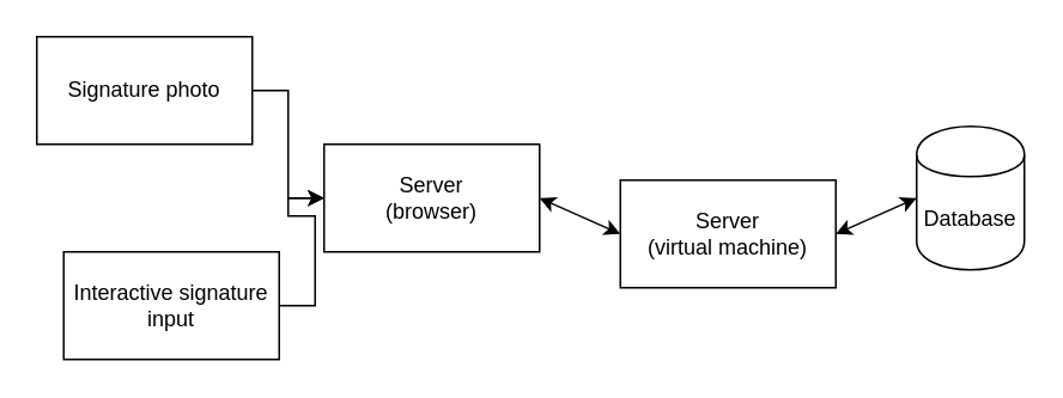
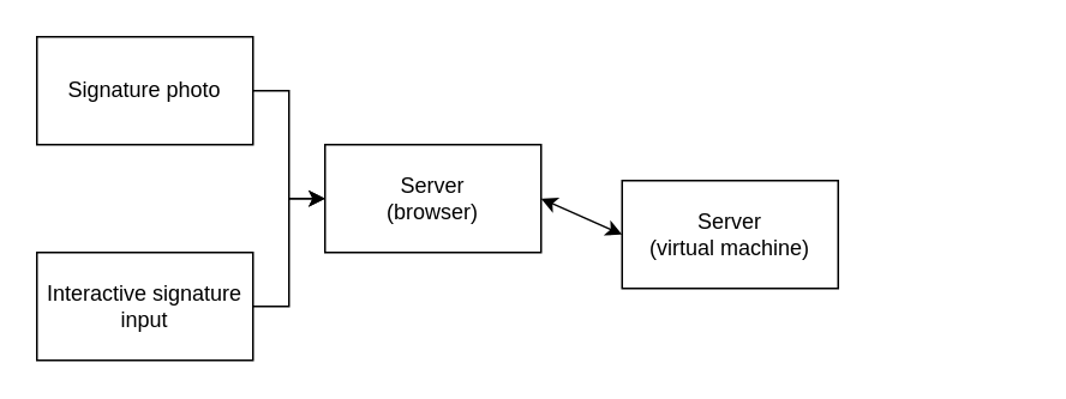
- <mxCell id="2" value="Database" style="shape=cylinder;whiteSpace=wrap;html=1;boundedLbl=1;backgroundOutline=1;" vertex="1" parent="1"><mxGeometry x="510" y="70" width="60" height="80" as="geometry" /></mxCell>
- <mxCell id="9" value="" style="endArrow=classic;startArrow=classic;html=1;entryX=0;entryY=0.5;entryDx=0;entryDy=0;exitX=1;exitY=0.5;exitDx=0;exitDy=0;" edge="1" parent="1" source="3" target="2"><mxGeometry width="50" height="50" relative="1" as="geometry"><mxPoint x="450" y="130" as="sourcePoint" /><mxPoint x="500" y="80" as="targetPoint" /></mxGeometry></mxCell>
- <mxCell id="6" value="Interactive signature input" style="rounded=0;whiteSpace=wrap;html=1;" vertex="1" parent="1"><mxGeometry x="35" y="140" width="120" height="60" as="geometry" /></mxCell>
+ <mxCell id="6" value="Interactive signature input" style="rounded=0;whiteSpace=wrap;html=1;" vertex="1" parent="1"><mxGeometry x="20" y="140" width="120" height="60" as="geometry" /></mxCell>
